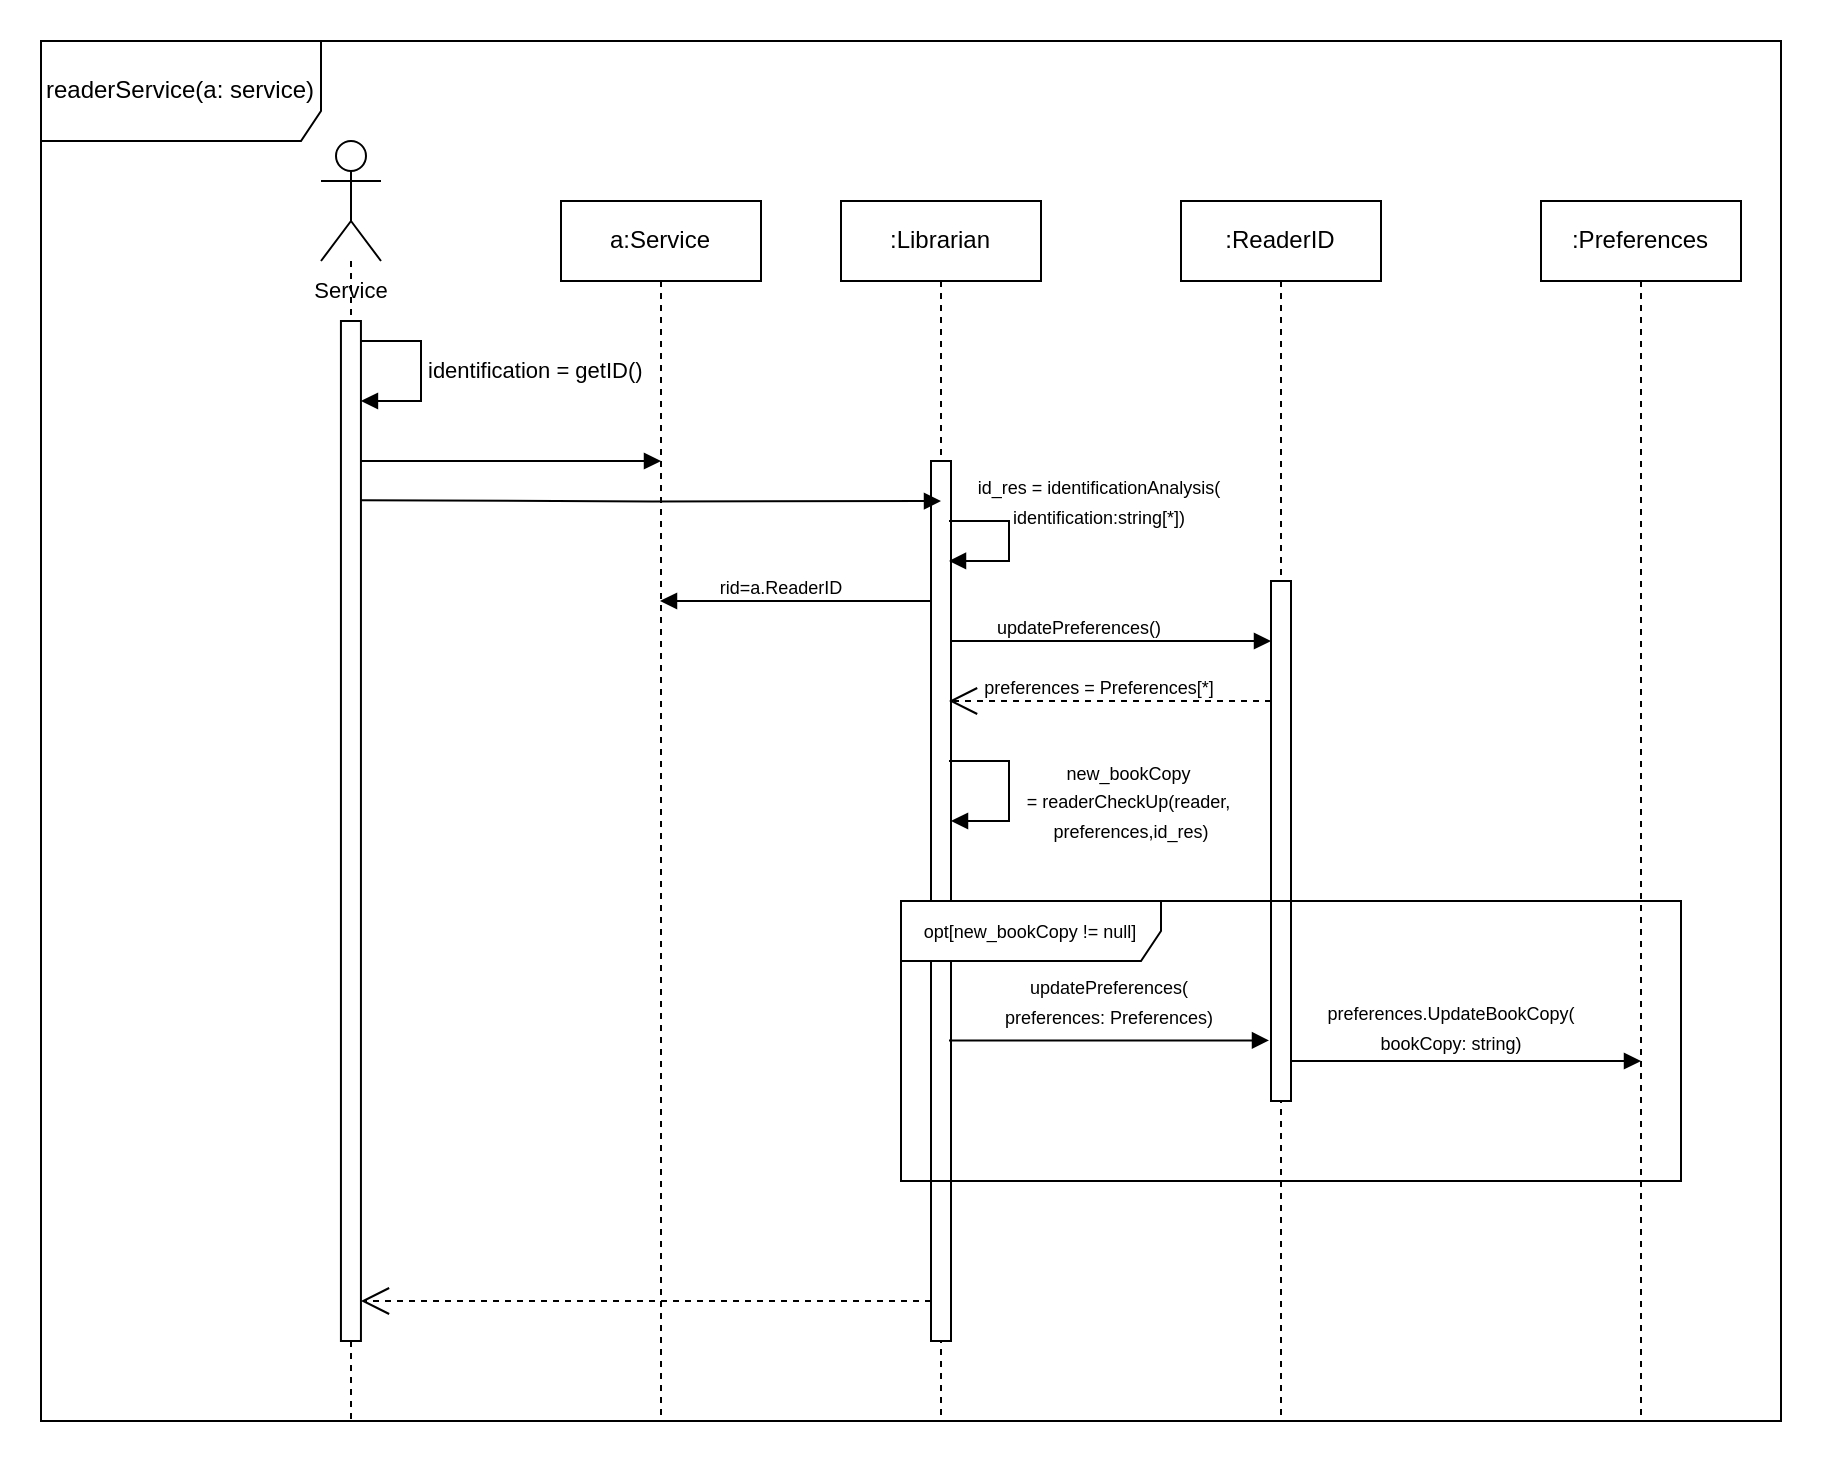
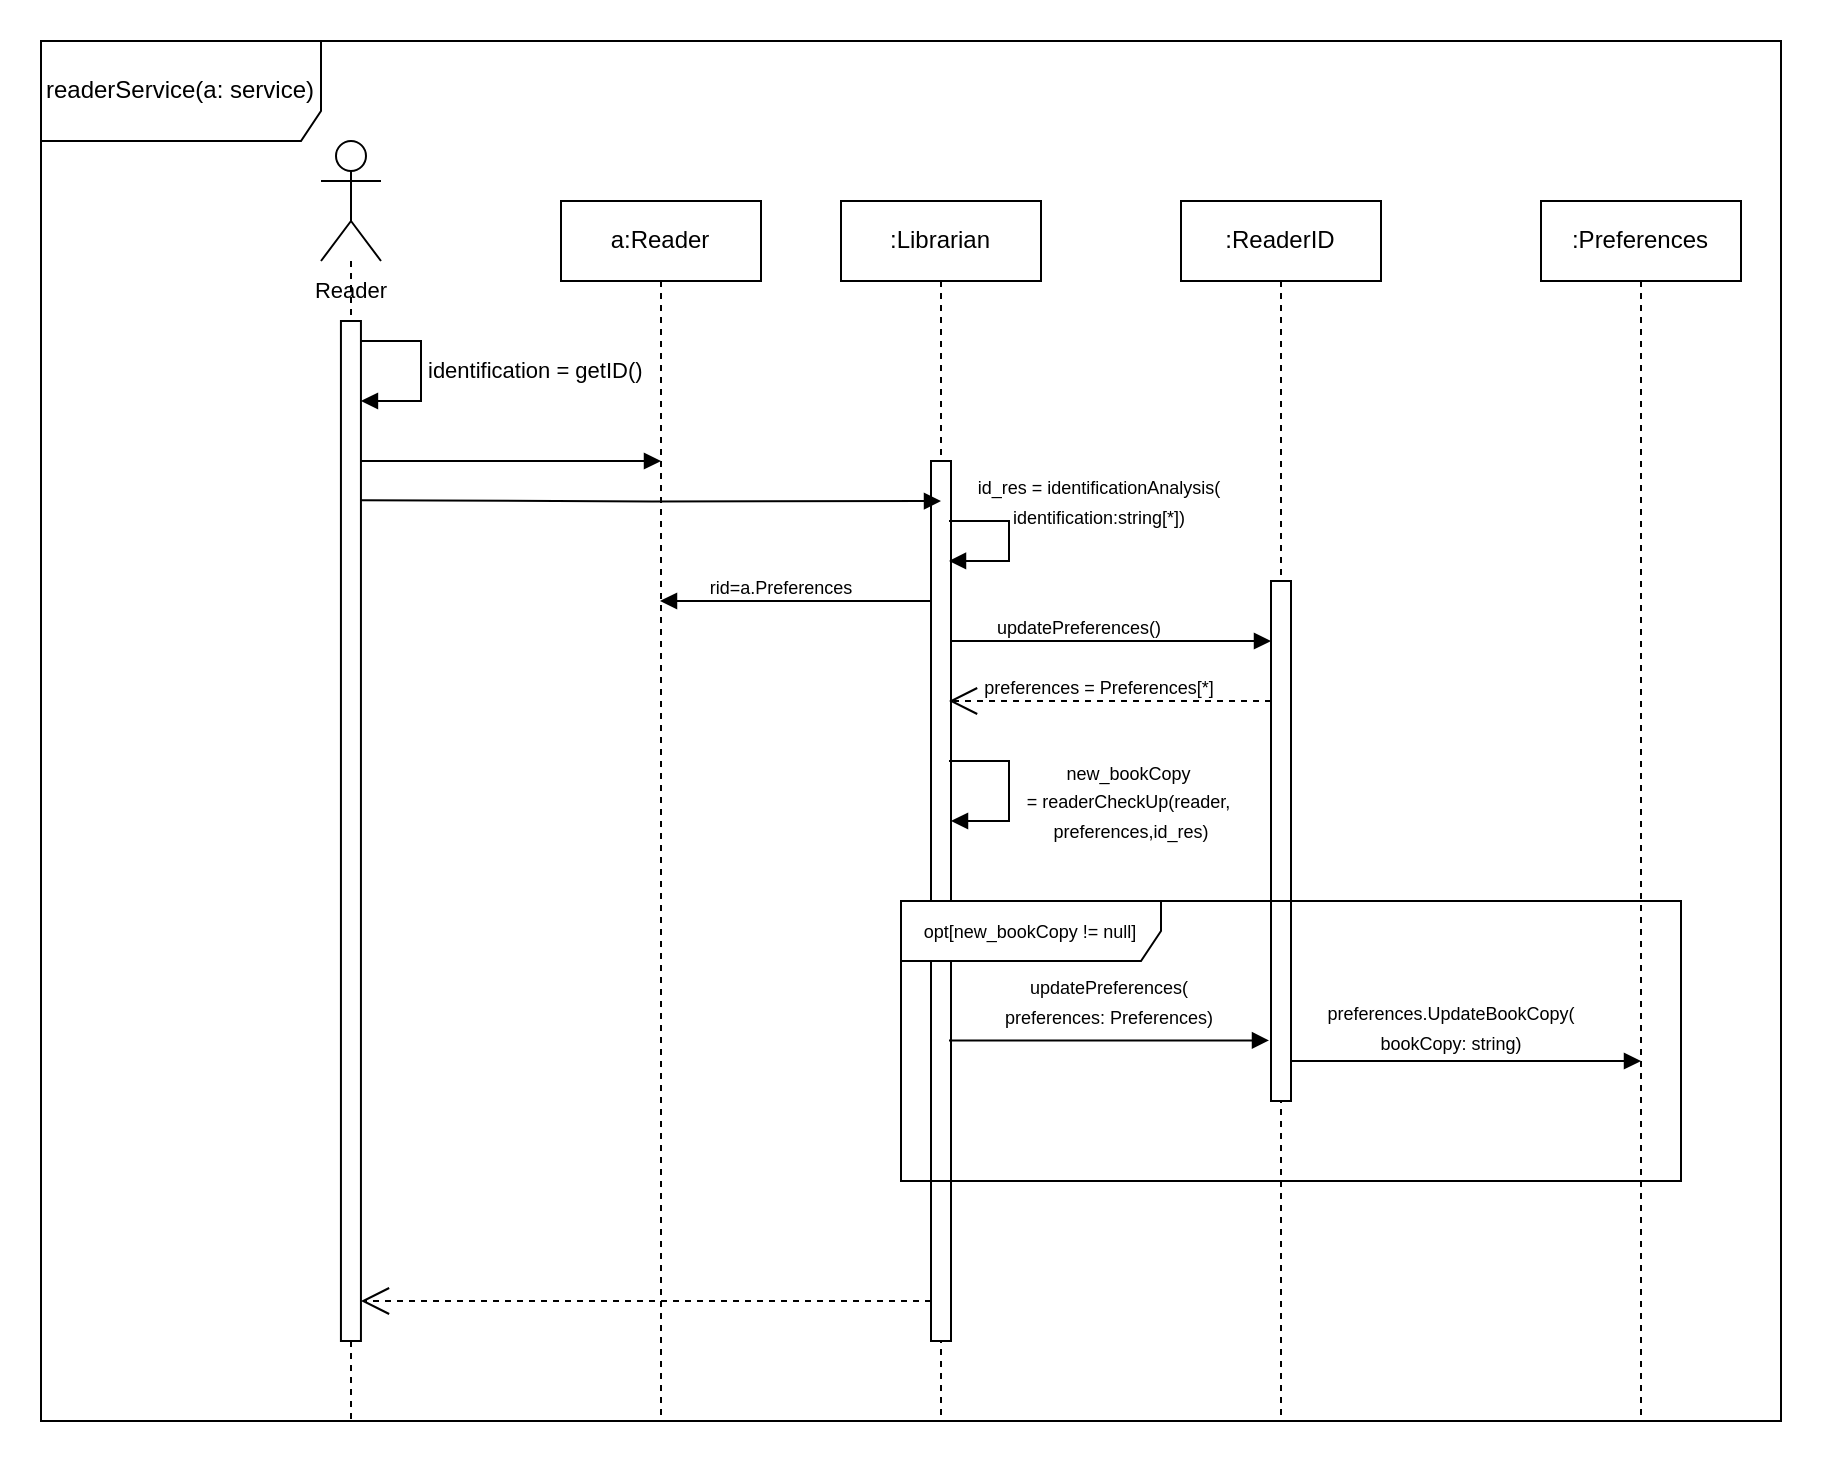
- <mxCell id="3" value="a:Service" style="shape=umlLifeline;perimeter=lifelinePerimeter;whiteSpace=wrap;html=1;container=1;dropTarget=0;collapsible=0;recursiveResize=0;outlineConnect=0;portConstraint=eastwest;newEdgeStyle={&quot;curved&quot;:0,&quot;rounded&quot;:0};" parent="1" vertex="1"><mxGeometry x="280" y="100" width="100" height="610" as="geometry" /></mxCell>
+ <mxCell id="3" value="a:Reader" style="shape=umlLifeline;perimeter=lifelinePerimeter;whiteSpace=wrap;html=1;container=1;dropTarget=0;collapsible=0;recursiveResize=0;outlineConnect=0;portConstraint=eastwest;newEdgeStyle={&quot;curved&quot;:0,&quot;rounded&quot;:0};" parent="1" vertex="1"><mxGeometry x="280" y="100" width="100" height="610" as="geometry" /></mxCell>
- <mxCell id="13" value="&lt;font style=&quot;font-size: 11px;&quot;&gt;Service&lt;/font&gt;" style="text;html=1;align=center;verticalAlign=middle;resizable=0;points=[];autosize=1;strokeColor=none;fillColor=none;" parent="1" vertex="1"><mxGeometry x="145" y="130" width="60" height="30" as="geometry" /></mxCell>
+ <mxCell id="13" value="&lt;font style=&quot;font-size: 11px;&quot;&gt;Reader&lt;/font&gt;" style="text;html=1;align=center;verticalAlign=middle;resizable=0;points=[];autosize=1;strokeColor=none;fillColor=none;" parent="1" vertex="1"><mxGeometry x="145" y="130" width="60" height="30" as="geometry" /></mxCell>
- <mxCell id="19" value="&lt;font style=&quot;font-size: 9px;&quot;&gt;rid=a.ReaderID&lt;/font&gt;" style="text;html=1;align=center;verticalAlign=middle;resizable=0;points=[];autosize=1;strokeColor=none;fillColor=none;" parent="1" vertex="1"><mxGeometry x="350" y="278" width="80" height="30" as="geometry" /></mxCell>
+ <mxCell id="19" value="&lt;font style=&quot;font-size: 9px;&quot;&gt;rid=a.Preferences&lt;/font&gt;" style="text;html=1;align=center;verticalAlign=middle;resizable=0;points=[];autosize=1;strokeColor=none;fillColor=none;" parent="1" vertex="1"><mxGeometry x="350" y="278" width="80" height="30" as="geometry" /></mxCell>
